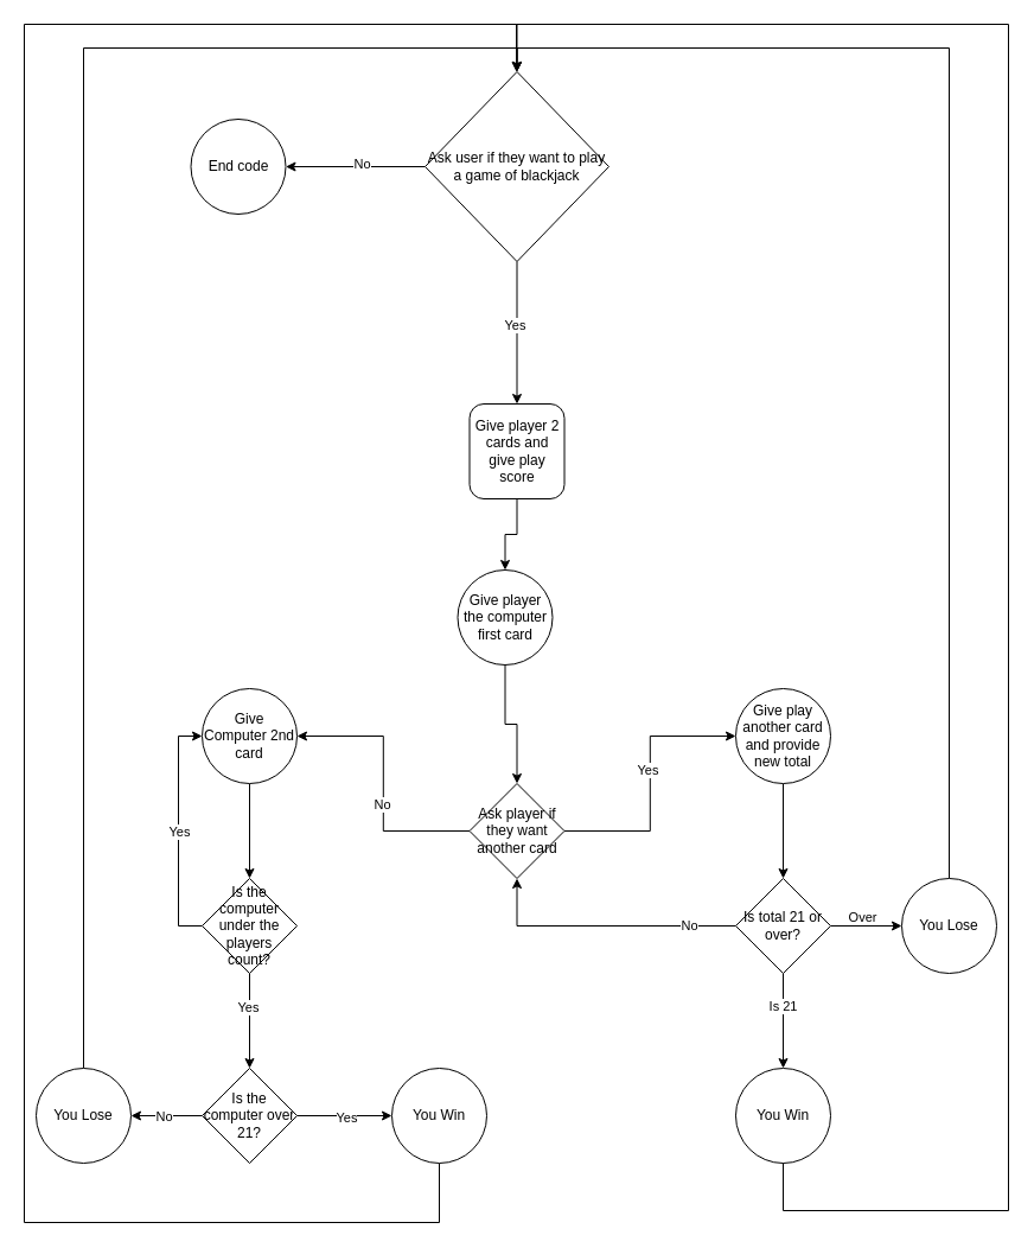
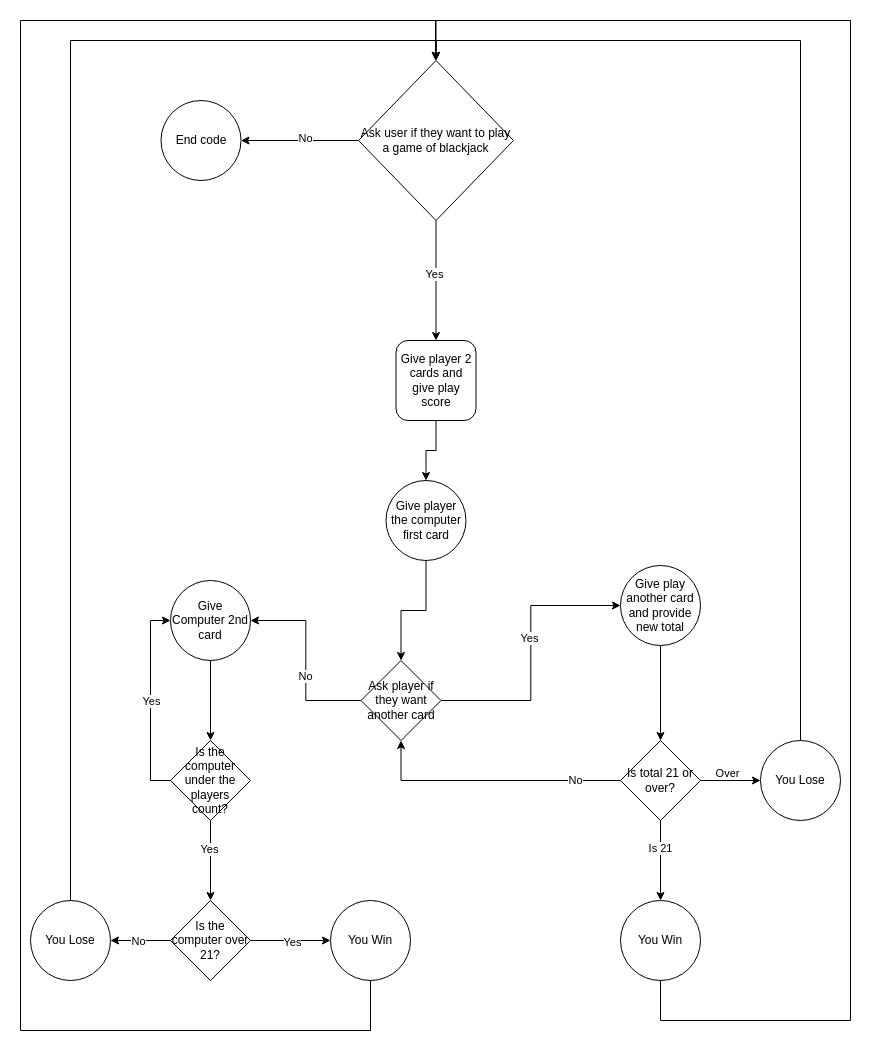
- <mxCell id="18" value="Give play another card and provide new total" style="ellipse;whiteSpace=wrap;html=1;" vertex="1" parent="1"><mxGeometry x="620" y="580" width="80" height="80" as="geometry" /></mxCell>
+ <mxCell id="18" value="Give play another card and provide new total" style="ellipse;whiteSpace=wrap;html=1;" vertex="1" parent="1"><mxGeometry x="620" y="565" width="80" height="80" as="geometry" /></mxCell>
- <mxCell id="16" value="Ask player if they want another card" style="rhombus;whiteSpace=wrap;html=1;" vertex="1" parent="1"><mxGeometry x="395.5" y="660" width="80" height="80" as="geometry" /></mxCell>
+ <mxCell id="16" value="Ask player if they want another card" style="rhombus;whiteSpace=wrap;html=1;" vertex="1" parent="1"><mxGeometry x="360.5" y="660" width="80" height="80" as="geometry" /></mxCell>
